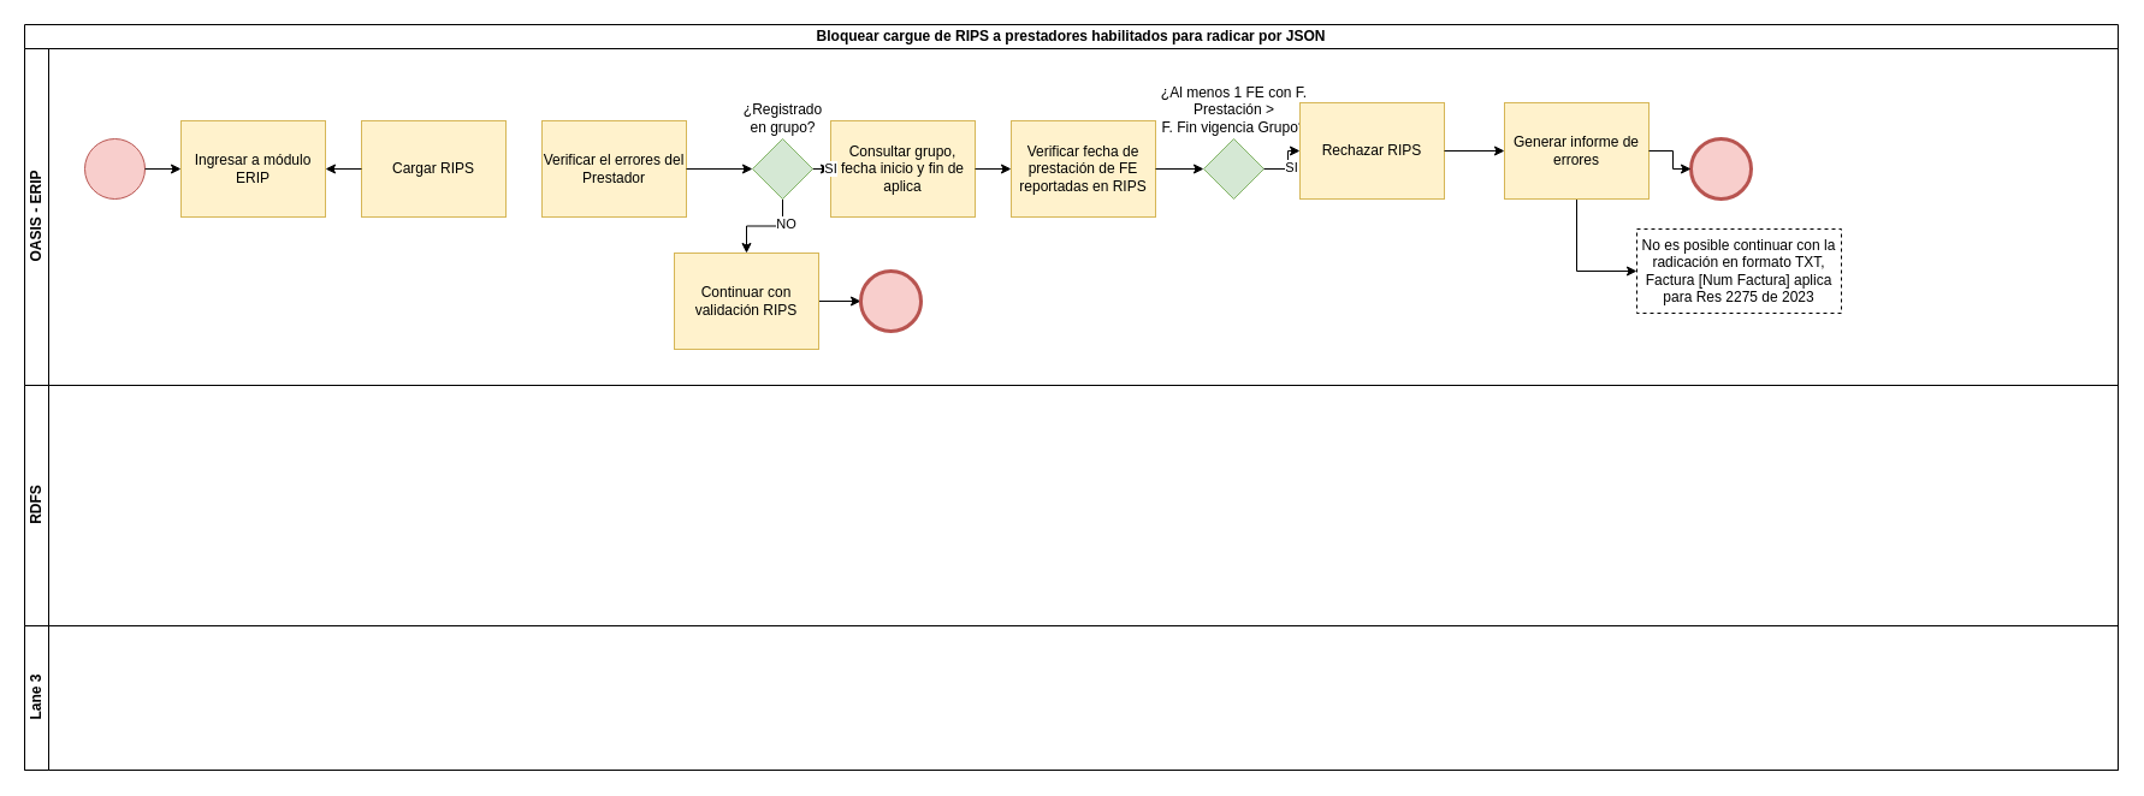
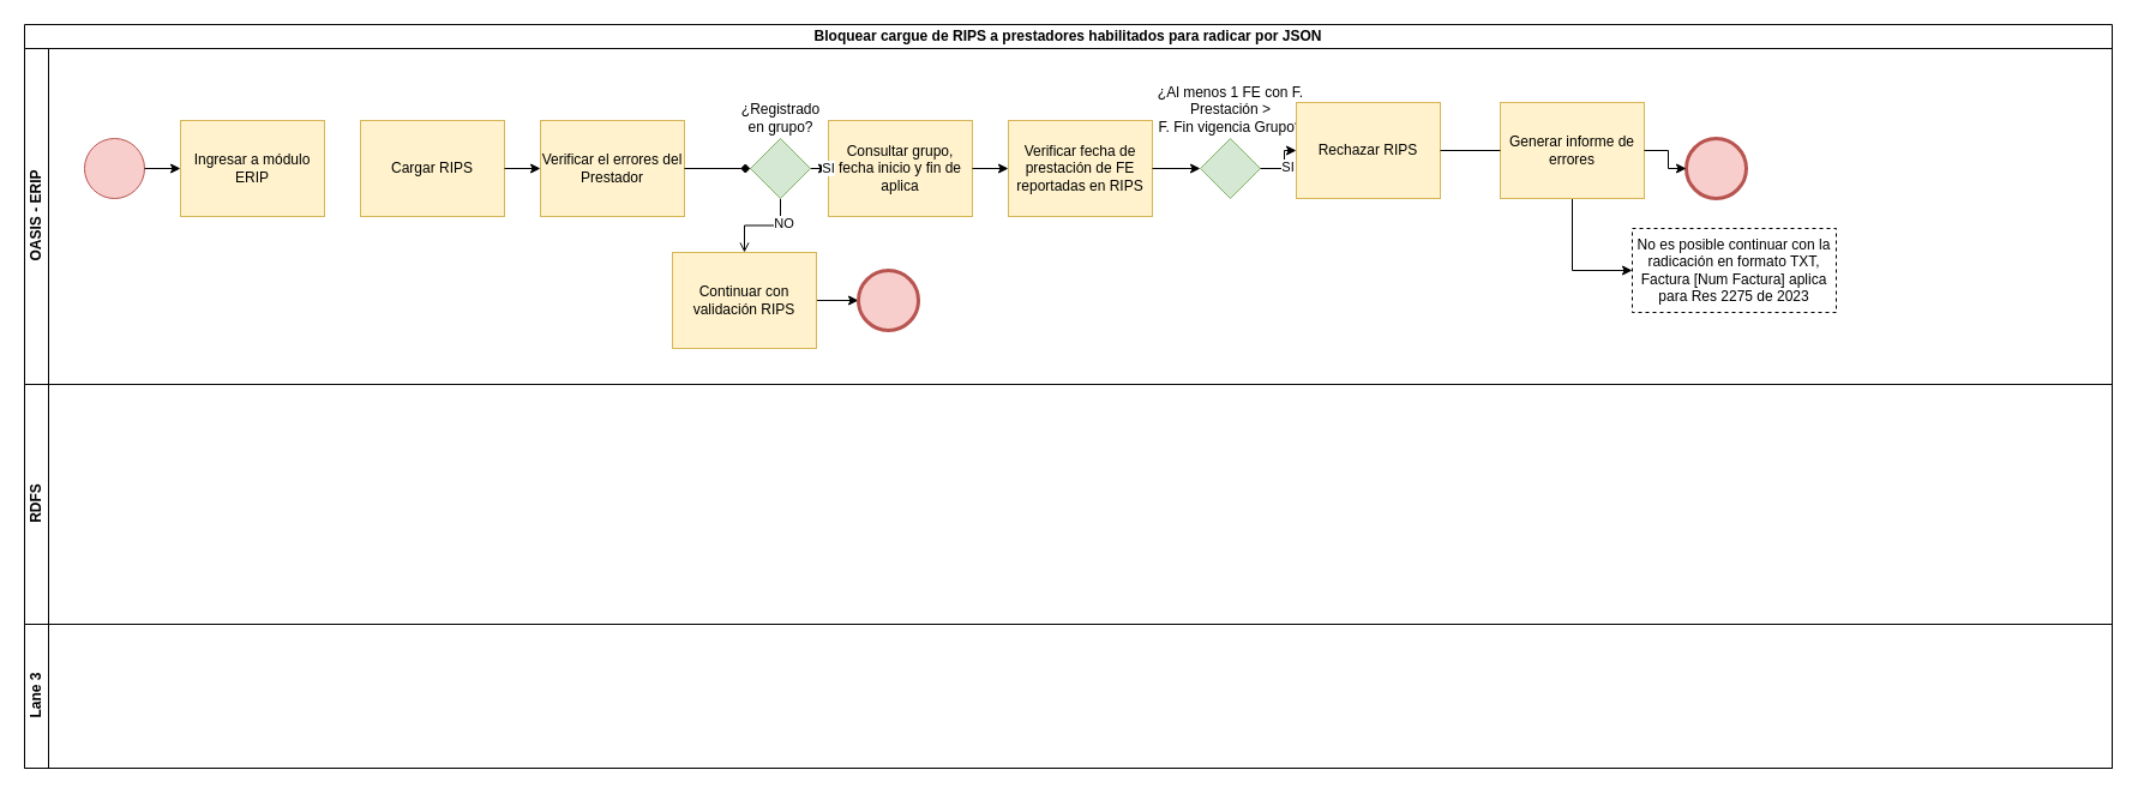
- <mxCell id="20" style="edgeStyle=orthogonalEdgeStyle;rounded=0;orthogonalLoop=1;jettySize=auto;html=1;" edge="1" parent="3" source="15" target="19"><mxGeometry relative="1" as="geometry"><mxPoint x="1250" y="100" as="targetPoint" /></mxGeometry></mxCell>
+ <mxCell id="20" style="edgeStyle=orthogonalEdgeStyle;rounded=0;orthogonalLoop=1;jettySize=auto;html=1;endArrow=none;" edge="1" parent="3" source="15" target="19"><mxGeometry relative="1" as="geometry"><mxPoint x="1250" y="100" as="targetPoint" /></mxGeometry></mxCell>
- <mxCell id="9" style="edgeStyle=orthogonalEdgeStyle;rounded=0;orthogonalLoop=1;jettySize=auto;html=1;" edge="1" parent="3" source="7" target="5"><mxGeometry relative="1" as="geometry"><mxPoint x="440" y="100" as="targetPoint" /></mxGeometry></mxCell>
+ <mxCell id="9" style="edgeStyle=orthogonalEdgeStyle;rounded=0;orthogonalLoop=1;jettySize=auto;html=1;" edge="1" parent="3" source="7" target="8"><mxGeometry relative="1" as="geometry"><mxPoint x="440" y="100" as="targetPoint" /></mxGeometry></mxCell>
- <mxCell id="29" style="edgeStyle=orthogonalEdgeStyle;rounded=0;orthogonalLoop=1;jettySize=auto;html=1;" edge="1" parent="1" source="8" target="28"><mxGeometry relative="1" as="geometry"><mxPoint x="620" y="140" as="targetPoint" /></mxGeometry></mxCell>
+ <mxCell id="29" style="edgeStyle=orthogonalEdgeStyle;rounded=0;orthogonalLoop=1;jettySize=auto;html=1;endArrow=diamond;" edge="1" parent="1" source="8" target="28"><mxGeometry relative="1" as="geometry"><mxPoint x="620" y="140" as="targetPoint" /></mxGeometry></mxCell>
- <mxCell id="26" style="edgeStyle=orthogonalEdgeStyle;rounded=0;orthogonalLoop=1;jettySize=auto;html=1;" edge="1" parent="1" source="28" target="31"><mxGeometry relative="1" as="geometry"><mxPoint x="620" y="250" as="targetPoint" /></mxGeometry></mxCell>
+ <mxCell id="26" style="edgeStyle=orthogonalEdgeStyle;rounded=0;orthogonalLoop=1;jettySize=auto;html=1;endArrow=open;" edge="1" parent="1" source="28" target="31"><mxGeometry relative="1" as="geometry"><mxPoint x="620" y="250" as="targetPoint" /></mxGeometry></mxCell>
